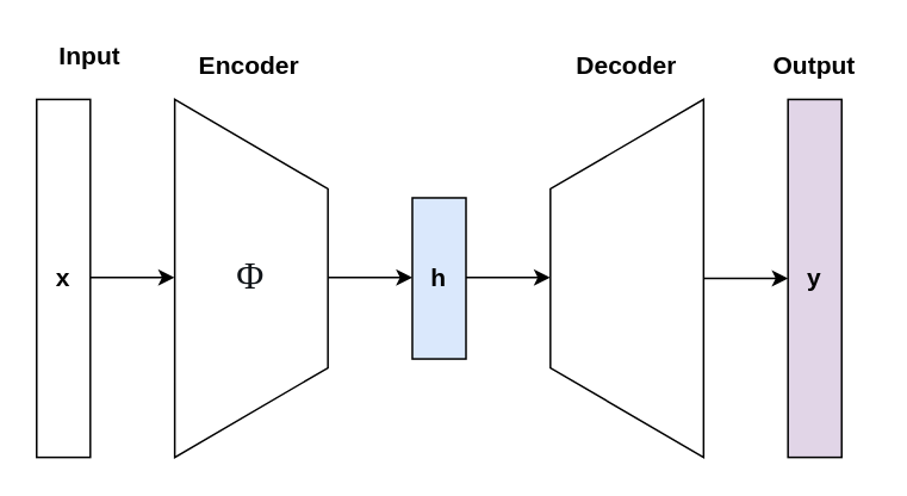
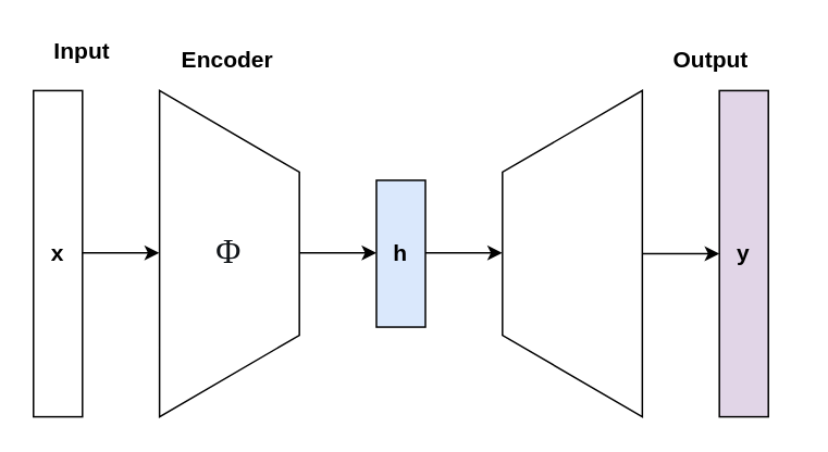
- <mxCell id="12" value="&lt;span style=&quot;font-size: 14px;&quot;&gt;&lt;b&gt;Decoder&lt;/b&gt;&lt;/span&gt;" style="text;html=1;strokeColor=none;fillColor=none;align=center;verticalAlign=middle;whiteSpace=wrap;overflow=hidden;" vertex="1" parent="1"><mxGeometry x="320" y="25" width="60" height="20" as="geometry" /></mxCell>
- <mxCell id="14" value="&lt;span style=&quot;font-size: 14px;&quot;&gt;&lt;b&gt;Output&lt;/b&gt;&lt;/span&gt;" style="text;html=1;strokeColor=none;fillColor=none;align=center;verticalAlign=middle;whiteSpace=wrap;overflow=hidden;" vertex="1" parent="1"><mxGeometry x="425" y="25" width="60" height="20" as="geometry" /></mxCell>
+ <mxCell id="14" value="&lt;span style=&quot;font-size: 14px;&quot;&gt;&lt;b&gt;Output&lt;/b&gt;&lt;/span&gt;" style="text;html=1;strokeColor=none;fillColor=none;align=center;verticalAlign=middle;whiteSpace=wrap;overflow=hidden;" vertex="1" parent="1"><mxGeometry x="405" y="25" width="60" height="20" as="geometry" /></mxCell>
